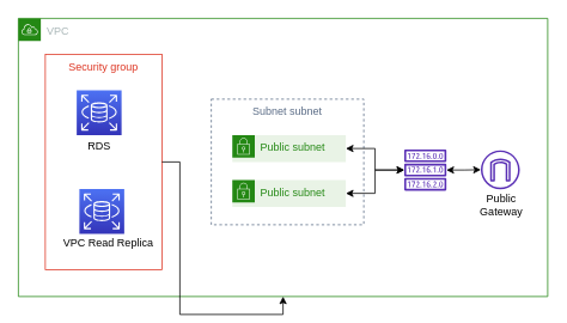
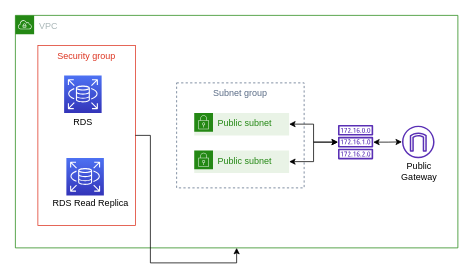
- <mxCell id="7" value="Subnet subnet" style="fillColor=none;strokeColor=#5A6C86;dashed=1;verticalAlign=top;fontStyle=0;fontColor=#5A6C86;align=center;" parent="6" vertex="1"><mxGeometry width="170" height="140" as="geometry" /></mxCell>
+ <mxCell id="7" value="Subnet group" style="fillColor=none;strokeColor=#5A6C86;dashed=1;verticalAlign=top;fontStyle=0;fontColor=#5A6C86;align=center;" parent="6" vertex="1"><mxGeometry width="170" height="140" as="geometry" /></mxCell>
- <mxCell id="17" value="VPC Read Replica" style="text;html=1;resizable=0;autosize=1;align=center;verticalAlign=middle;points=[];fillColor=none;strokeColor=none;rounded=0;" parent="15" vertex="1"><mxGeometry y="51" width="120" height="20" as="geometry" /></mxCell>
+ <mxCell id="17" value="RDS Read Replica" style="text;html=1;resizable=0;autosize=1;align=center;verticalAlign=middle;points=[];fillColor=none;strokeColor=none;rounded=0;" parent="15" vertex="1"><mxGeometry y="51" width="120" height="20" as="geometry" /></mxCell>
